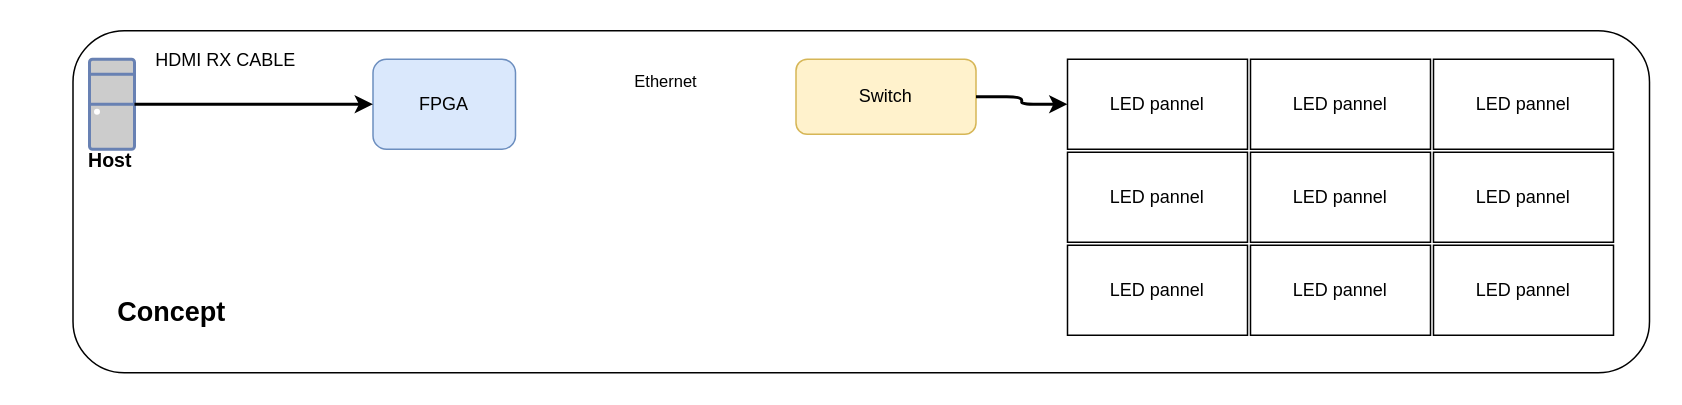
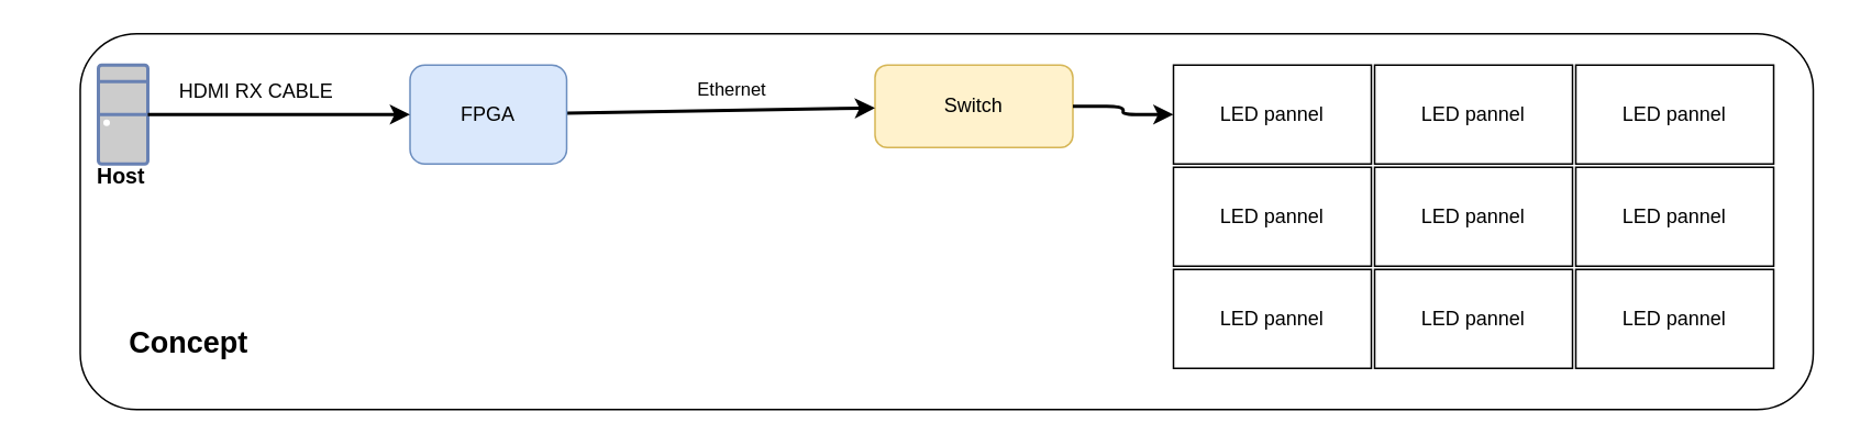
- <mxCell id="4" value="HDMI RX CABLE" style="text;html=1;strokeColor=none;fillColor=none;align=center;verticalAlign=middle;whiteSpace=wrap;rounded=0;movable=1;resizable=1;rotatable=1;deletable=1;editable=1;connectable=1;container=0;" parent="2" vertex="1"><mxGeometry x="49" y="6" width="106" height="27" as="geometry" /></mxCell>
+ <mxCell id="4" value="HDMI RX CABLE" style="text;html=1;strokeColor=none;fillColor=none;align=center;verticalAlign=middle;whiteSpace=wrap;rounded=0;movable=1;resizable=1;rotatable=1;deletable=1;editable=1;connectable=1;container=0;" parent="2" vertex="1"><mxGeometry x="54" y="21" width="106" height="27" as="geometry" /></mxCell>
+ <mxCell id="11" style="edgeStyle=none;html=1;strokeWidth=2;" parent="2" source="12" target="7" edge="1"><mxGeometry relative="1" as="geometry" /></mxCell>
